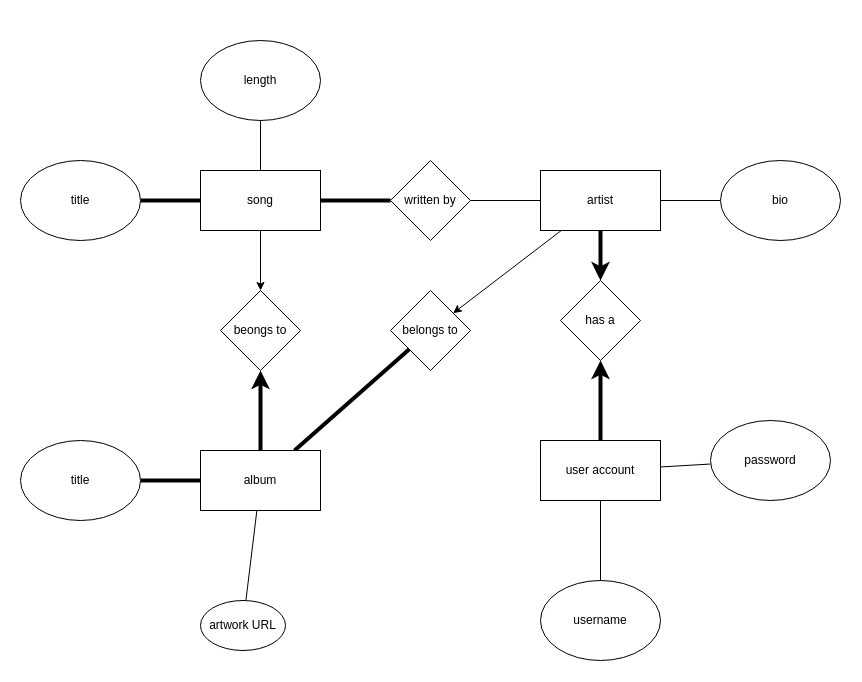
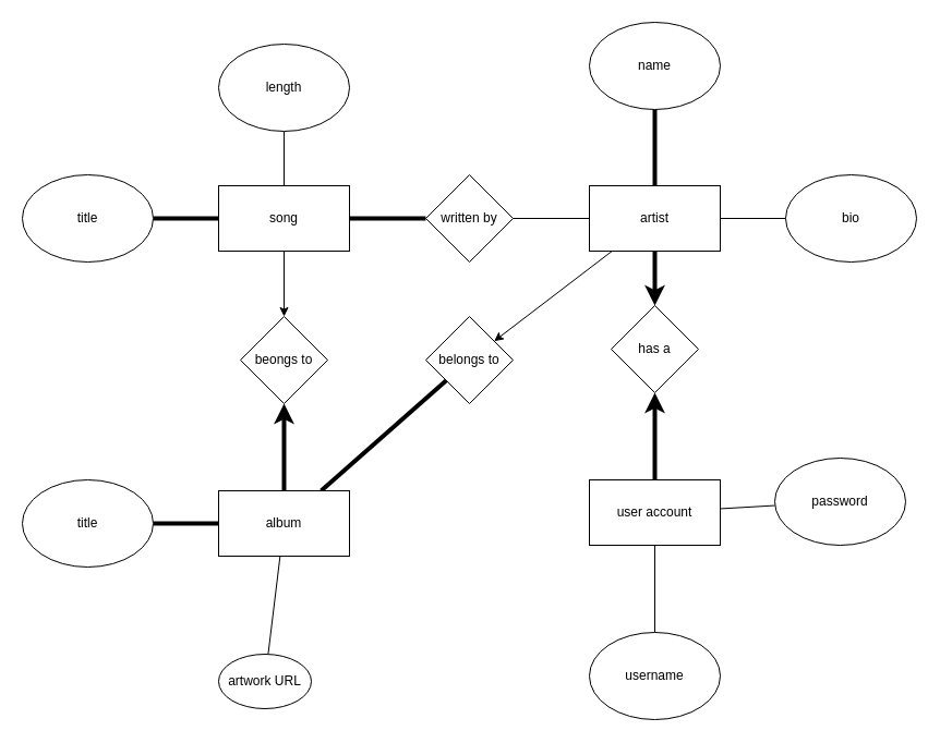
+ <mxCell id="29" value="name" style="ellipse;whiteSpace=wrap;html=1;" vertex="1" parent="1"><mxGeometry x="540" y="20" width="120" height="80" as="geometry" /></mxCell>
+ <mxCell id="8" value="" style="edgeStyle=none;html=1;strokeColor=default;strokeWidth=4;endArrow=none;endFill=0;" edge="1" parent="1" source="11" target="29"><mxGeometry relative="1" as="geometry" /></mxCell>
